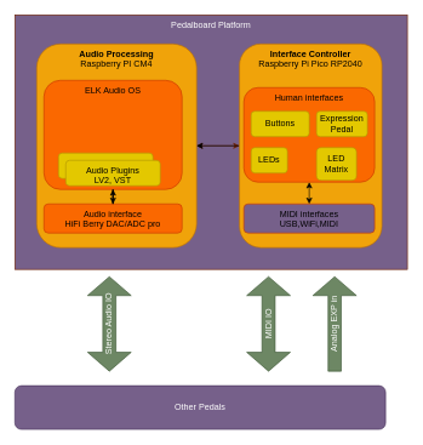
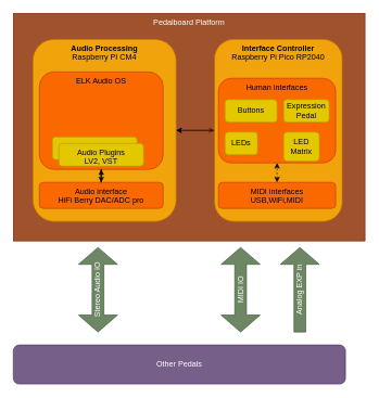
- <mxCell id="2" value="Pedalboard Platform" style="rounded=0;whiteSpace=wrap;html=1;fillColor=#76608a;fontColor=#ffffff;strokeColor=#6D1F00;verticalAlign=top;" parent="1" vertex="1"><mxGeometry x="20" y="20" width="540" height="350" as="geometry" /></mxCell>
+ <mxCell id="2" value="Pedalboard Platform" style="rounded=0;whiteSpace=wrap;html=1;fillColor=#a0522d;fontColor=#ffffff;strokeColor=#6D1F00;verticalAlign=top;" parent="1" vertex="1"><mxGeometry x="20" y="20" width="540" height="350" as="geometry" /></mxCell>
- <mxCell id="9" value="" style="endArrow=classic;startArrow=classic;html=1;rounded=0;entryX=0.5;entryY=1;entryDx=0;entryDy=0;exitX=0.5;exitY=0;exitDx=0;exitDy=0;" parent="1" source="8" target="7" edge="1"><mxGeometry width="50" height="50" relative="1" as="geometry"><mxPoint x="395" y="200" as="sourcePoint" /><mxPoint x="475" y="320" as="targetPoint" /></mxGeometry></mxCell>
+ <mxCell id="9" value="" style="endArrow=classic;startArrow=classic;html=1;rounded=0;entryX=0.5;entryY=1;entryDx=0;entryDy=0;exitX=0.5;exitY=0;exitDx=0;exitDy=0;dashed=1;" parent="1" source="8" target="7" edge="1"><mxGeometry width="50" height="50" relative="1" as="geometry"><mxPoint x="395" y="200" as="sourcePoint" /><mxPoint x="475" y="320" as="targetPoint" /></mxGeometry></mxCell>
- <mxCell id="8" value="MIDI interfaces&lt;br&gt;USB,WiFi,MIDI" style="rounded=1;whiteSpace=wrap;html=1;fillColor=#76608a;fontColor=#000000;strokeColor=#C73500;verticalAlign=top;" parent="1" vertex="1"><mxGeometry x="335" y="280" width="180" height="40" as="geometry" /></mxCell>
+ <mxCell id="8" value="MIDI interfaces&lt;br&gt;USB,WiFi,MIDI" style="rounded=1;whiteSpace=wrap;html=1;fillColor=#fa6800;fontColor=#000000;strokeColor=#C73500;verticalAlign=top;" parent="1" vertex="1"><mxGeometry x="335" y="280" width="180" height="40" as="geometry" /></mxCell>
